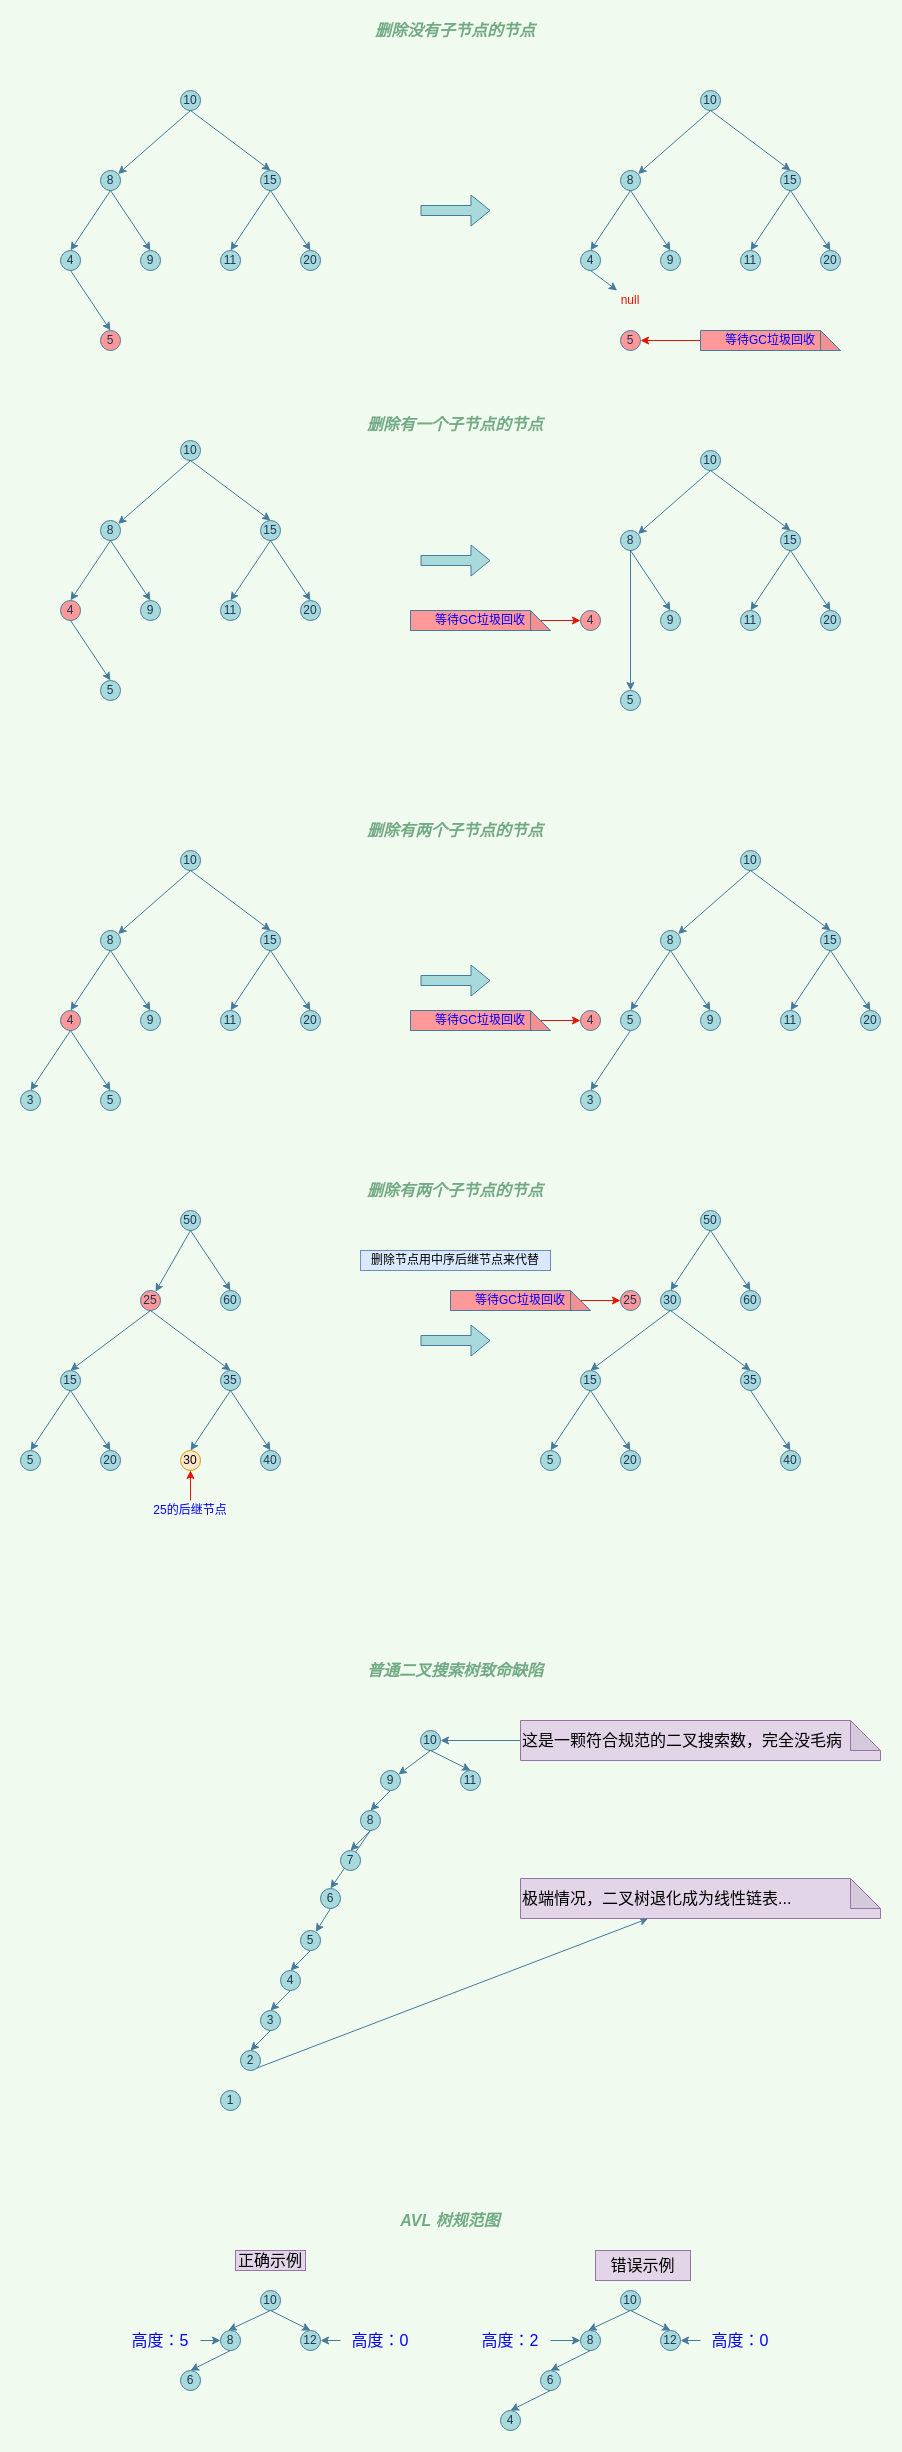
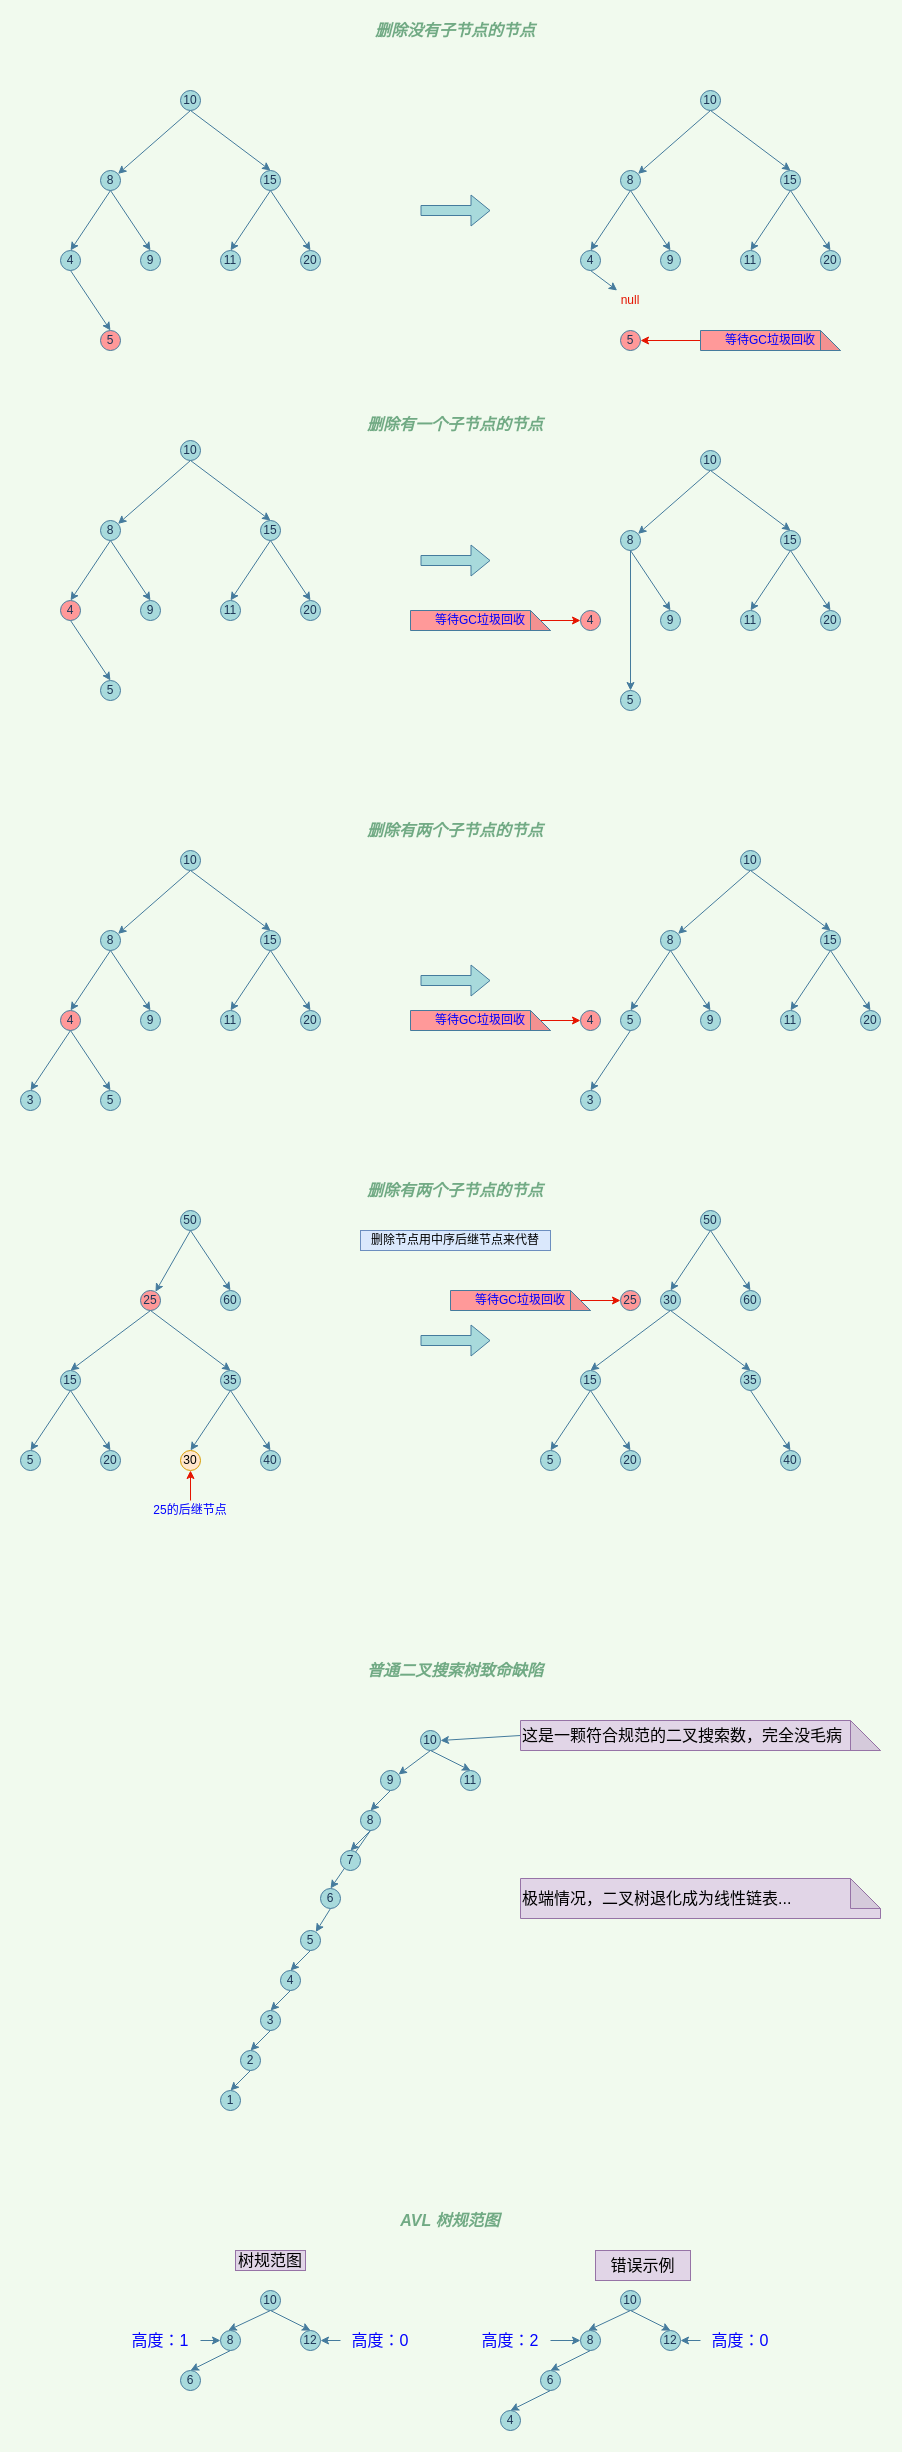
- <mxCell id="146" value="删除节点用中序后继节点来代替" style="text;html=1;strokeColor=#6c8ebf;fillColor=#dae8fc;align=center;verticalAlign=middle;whiteSpace=wrap;rounded=0;labelBackgroundColor=none;sketch=0;" vertex="1" parent="1"><mxGeometry x="360" y="1250" width="190" height="20" as="geometry" /></mxCell>
+ <mxCell id="146" value="删除节点用中序后继节点来代替" style="text;html=1;strokeColor=#6c8ebf;fillColor=#dae8fc;align=center;verticalAlign=middle;whiteSpace=wrap;rounded=0;labelBackgroundColor=none;sketch=0;" vertex="1" parent="1"><mxGeometry x="360" y="1230" width="190" height="20" as="geometry" /></mxCell>
- <mxCell id="170" value="这是一颗符合规范的二叉搜索数，完全没毛病" style="shape=note;whiteSpace=wrap;html=1;backgroundOutline=1;darkOpacity=0.05;rounded=0;labelBackgroundColor=none;sketch=0;strokeColor=#9673a6;fillColor=#e1d5e7;fontSize=16;align=left;" vertex="1" parent="1"><mxGeometry x="520" y="1720" width="360" height="40" as="geometry" /></mxCell>
+ <mxCell id="170" value="这是一颗符合规范的二叉搜索数，完全没毛病" style="shape=note;whiteSpace=wrap;html=1;backgroundOutline=1;darkOpacity=0.05;rounded=0;labelBackgroundColor=none;sketch=0;strokeColor=#9673a6;fillColor=#e1d5e7;fontSize=16;align=left;" vertex="1" parent="1"><mxGeometry x="520" y="1720" width="360" height="30" as="geometry" /></mxCell>
- <mxCell id="165" style="edgeStyle=none;rounded=1;sketch=0;orthogonalLoop=1;jettySize=auto;html=1;exitX=0.5;exitY=1;exitDx=0;exitDy=0;fillColor=#A8DADC;fontColor=#0000FF;strokeColor=#457B9D;align=center;verticalAlign=middle;" edge="1" source="166" target="171" parent="1"><mxGeometry relative="1" as="geometry" /></mxCell>
+ <mxCell id="165" style="edgeStyle=none;rounded=1;sketch=0;orthogonalLoop=1;jettySize=auto;html=1;exitX=0.5;exitY=1;exitDx=0;exitDy=0;entryX=0.5;entryY=0;entryDx=0;entryDy=0;fillColor=#A8DADC;fontColor=#0000FF;strokeColor=#457B9D;align=center;verticalAlign=middle;" edge="1" source="166" target="167" parent="1"><mxGeometry relative="1" as="geometry" /></mxCell>
- <mxCell id="180" value="正确示例" style="text;html=1;strokeColor=#9673a6;fillColor=#e1d5e7;align=center;verticalAlign=middle;whiteSpace=wrap;rounded=0;labelBackgroundColor=none;sketch=0;fontSize=16;" vertex="1" parent="1"><mxGeometry x="235" y="2250" width="70" height="20" as="geometry" /></mxCell>
+ <mxCell id="180" value="树规范图" style="text;html=1;strokeColor=#9673a6;fillColor=#e1d5e7;align=center;verticalAlign=middle;whiteSpace=wrap;rounded=0;labelBackgroundColor=none;sketch=0;fontSize=16;" vertex="1" parent="1"><mxGeometry x="235" y="2250" width="70" height="20" as="geometry" /></mxCell>
- <mxCell id="191" value="高度：5" style="text;html=1;strokeColor=none;fillColor=none;align=center;verticalAlign=middle;whiteSpace=wrap;rounded=0;labelBackgroundColor=none;sketch=0;fontSize=16;fontColor=#0000FF;" vertex="1" parent="1"><mxGeometry x="120" y="2330" width="80" height="20" as="geometry" /></mxCell>
+ <mxCell id="191" value="高度：1" style="text;html=1;strokeColor=none;fillColor=none;align=center;verticalAlign=middle;whiteSpace=wrap;rounded=0;labelBackgroundColor=none;sketch=0;fontSize=16;fontColor=#0000FF;" vertex="1" parent="1"><mxGeometry x="120" y="2330" width="80" height="20" as="geometry" /></mxCell>
